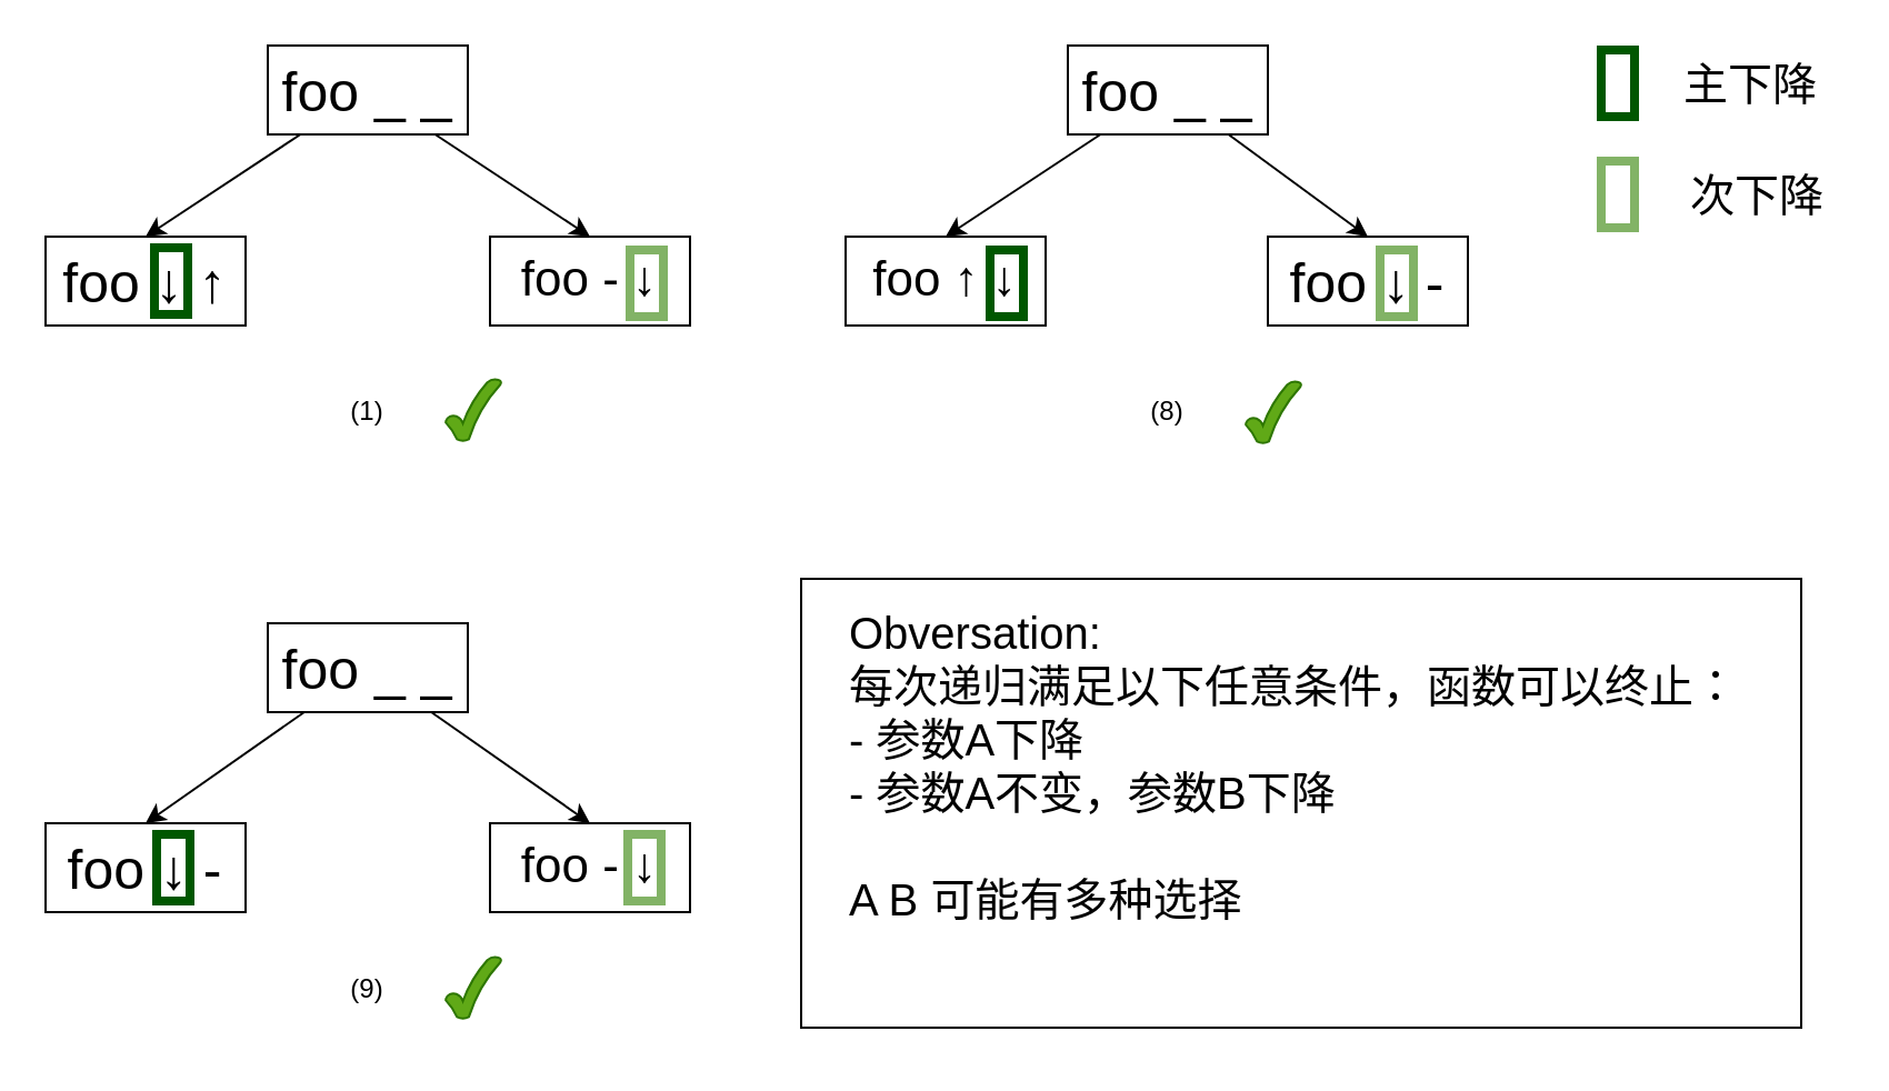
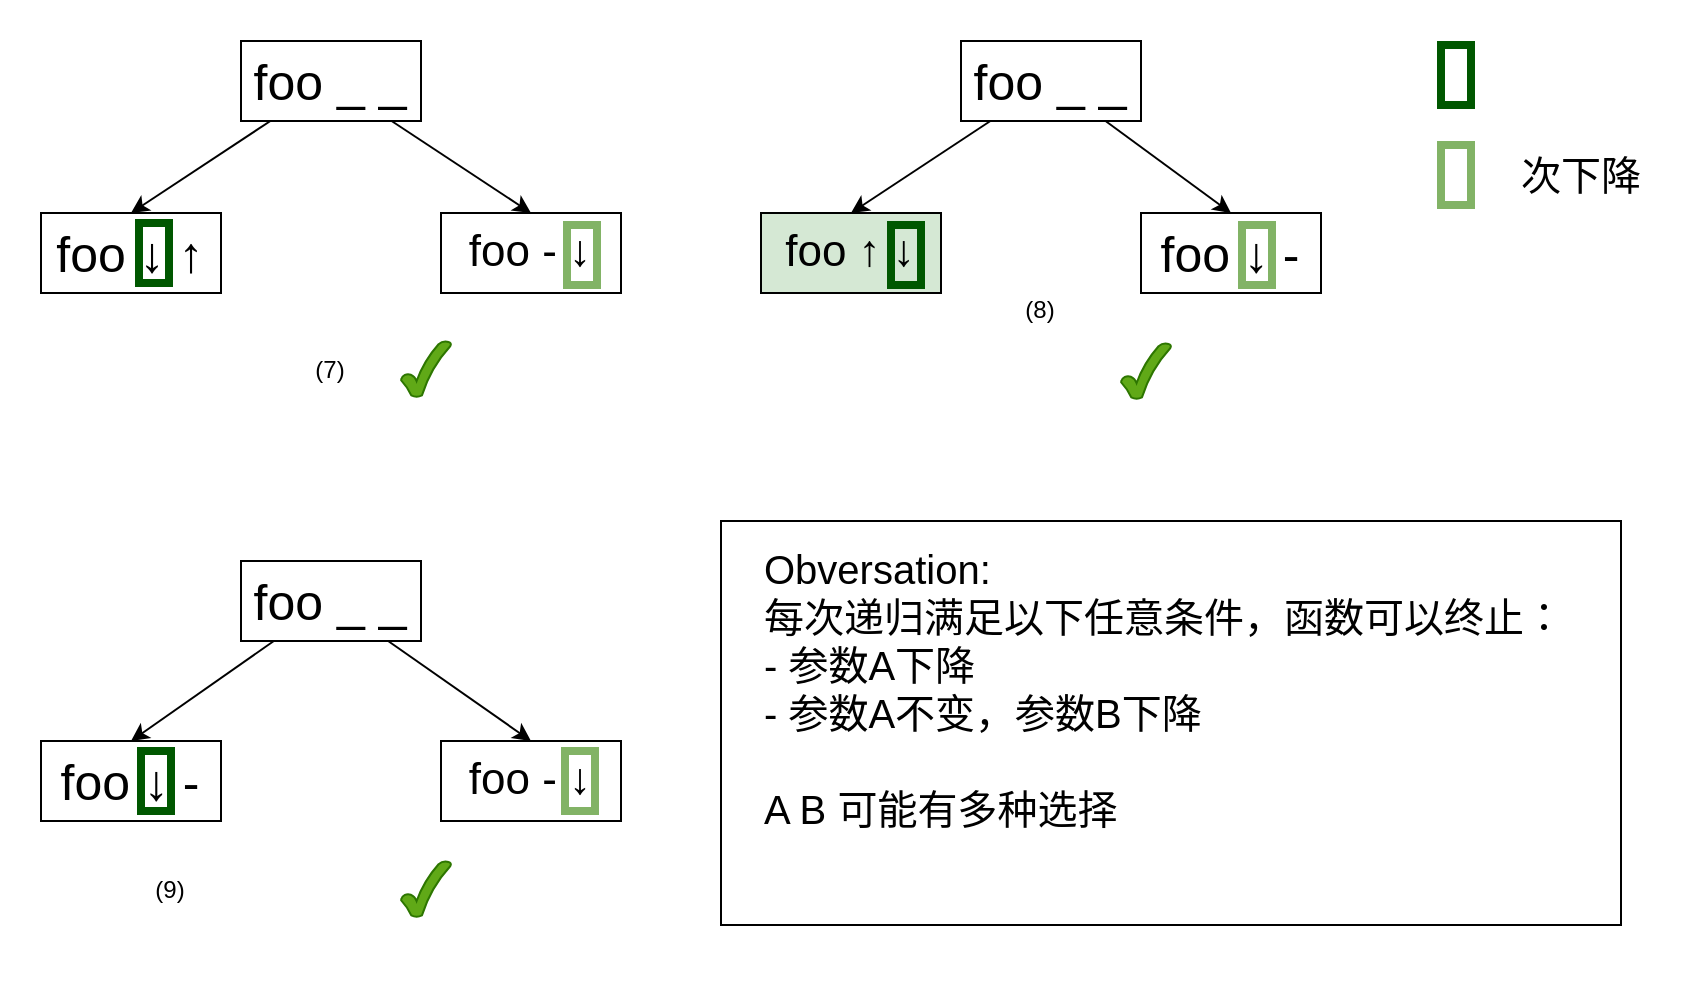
- <mxCell id="32" value="主下降" style="text;html=1;strokeColor=none;fillColor=none;align=center;verticalAlign=middle;whiteSpace=wrap;rounded=0;fontSize=20;" parent="29" vertex="1"><mxGeometry x="30" width="75" height="30" as="geometry" /></mxCell>
- <mxCell id="11" value="foo ↑ ↓" style="rounded=0;whiteSpace=wrap;html=1;fontSize=22;" parent="1" vertex="1"><mxGeometry x="380" y="106" width="90" height="40" as="geometry" /></mxCell>
+ <mxCell id="11" value="foo ↑ ↓" style="rounded=0;whiteSpace=wrap;html=1;fontSize=22;fillColor=#d5e8d4;" parent="1" vertex="1"><mxGeometry x="380" y="106" width="90" height="40" as="geometry" /></mxCell>
- <mxCell id="17" value="(1)" style="text;html=1;strokeColor=none;fillColor=none;align=center;verticalAlign=middle;whiteSpace=wrap;rounded=0;" parent="1" vertex="1"><mxGeometry x="135" y="170" width="60" height="30" as="geometry" /></mxCell>
+ <mxCell id="17" value="(7)" style="text;html=1;strokeColor=none;fillColor=none;align=center;verticalAlign=middle;whiteSpace=wrap;rounded=0;" parent="1" vertex="1"><mxGeometry x="135" y="170" width="60" height="30" as="geometry" /></mxCell>
- <mxCell id="18" value="(8)" style="text;html=1;strokeColor=none;fillColor=none;align=center;verticalAlign=middle;whiteSpace=wrap;rounded=0;" parent="1" vertex="1"><mxGeometry x="495" y="170" width="60" height="30" as="geometry" /></mxCell>
+ <mxCell id="18" value="(8)" style="text;html=1;strokeColor=none;fillColor=none;align=center;verticalAlign=middle;whiteSpace=wrap;rounded=0;" parent="1" vertex="1"><mxGeometry x="490" y="140" width="60" height="30" as="geometry" /></mxCell>
- <mxCell id="19" value="(9)" style="text;html=1;strokeColor=none;fillColor=none;align=center;verticalAlign=middle;whiteSpace=wrap;rounded=0;" parent="1" vertex="1"><mxGeometry x="135" y="430" width="60" height="30" as="geometry" /></mxCell>
+ <mxCell id="19" value="(9)" style="text;html=1;strokeColor=none;fillColor=none;align=center;verticalAlign=middle;whiteSpace=wrap;rounded=0;" parent="1" vertex="1"><mxGeometry x="55" y="430" width="60" height="30" as="geometry" /></mxCell>
